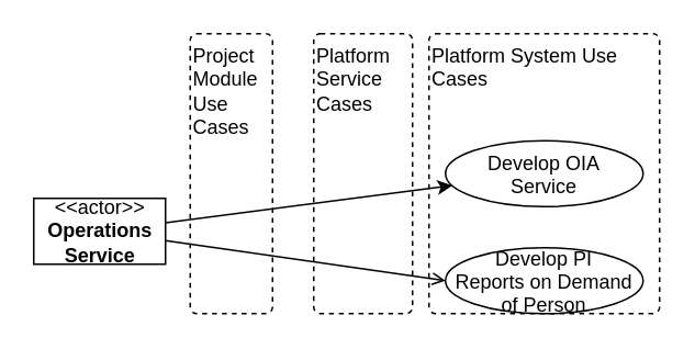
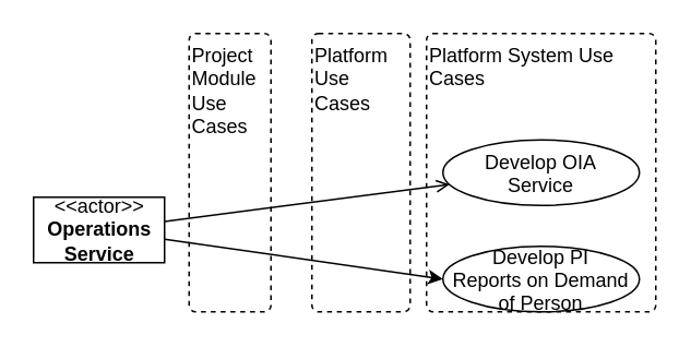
- <mxCell id="2" value="Platform&lt;br&gt;Service Cases" style="rounded=1;whiteSpace=wrap;html=1;recursiveResize=0;container=1;collapsible=0;dashed=1;arcSize=8;absoluteArcSize=1;align=left;verticalAlign=top;" vertex="1" parent="1"><mxGeometry x="190" y="20" width="60" height="170" as="geometry" /></mxCell>
+ <mxCell id="2" value="Platform&lt;br&gt;Use Cases" style="rounded=1;whiteSpace=wrap;html=1;recursiveResize=0;container=1;collapsible=0;dashed=1;arcSize=8;absoluteArcSize=1;align=left;verticalAlign=top;" vertex="1" parent="1"><mxGeometry x="190" y="20" width="60" height="170" as="geometry" /></mxCell>
- <mxCell id="7" style="rounded=0;orthogonalLoop=1;jettySize=auto;html=1;" edge="1" parent="1" source="9" target="5"><mxGeometry relative="1" as="geometry" /></mxCell>
+ <mxCell id="7" style="rounded=0;orthogonalLoop=1;jettySize=auto;html=1;endArrow=open;" edge="1" parent="1" source="9" target="5"><mxGeometry relative="1" as="geometry" /></mxCell>
- <mxCell id="8" style="edgeStyle=none;rounded=0;orthogonalLoop=1;jettySize=auto;html=1;entryX=0;entryY=0.5;entryDx=0;entryDy=0;endArrow=open;" edge="1" parent="1" source="9" target="6"><mxGeometry relative="1" as="geometry" /></mxCell>
+ <mxCell id="8" style="edgeStyle=none;rounded=0;orthogonalLoop=1;jettySize=auto;html=1;entryX=0;entryY=0.5;entryDx=0;entryDy=0;" edge="1" parent="1" source="9" target="6"><mxGeometry relative="1" as="geometry" /></mxCell>
